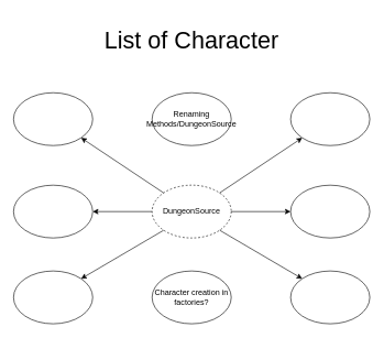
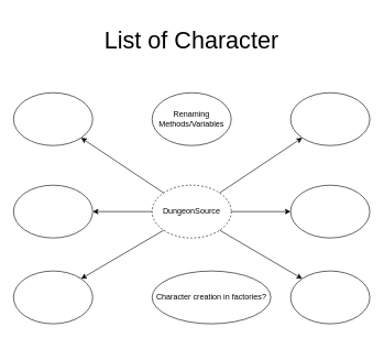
- <mxCell id="3" value="Renaming Methods/DungeonSource" style="ellipse;whiteSpace=wrap;html=1;" parent="1" vertex="1"><mxGeometry x="230" y="140" width="120" height="80" as="geometry" /></mxCell>
+ <mxCell id="3" value="Renaming Methods/Variables" style="ellipse;whiteSpace=wrap;html=1;" parent="1" vertex="1"><mxGeometry x="230" y="140" width="120" height="80" as="geometry" /></mxCell>
- <mxCell id="9" value="Character creation in factories?" style="ellipse;whiteSpace=wrap;html=1;" parent="1" vertex="1"><mxGeometry x="230" y="410" width="120" height="80" as="geometry" /></mxCell>
+ <mxCell id="9" value="Character creation in factories?" style="ellipse;whiteSpace=wrap;html=1;" parent="1" vertex="1"><mxGeometry x="230" y="410" width="180" height="80" as="geometry" /></mxCell>
